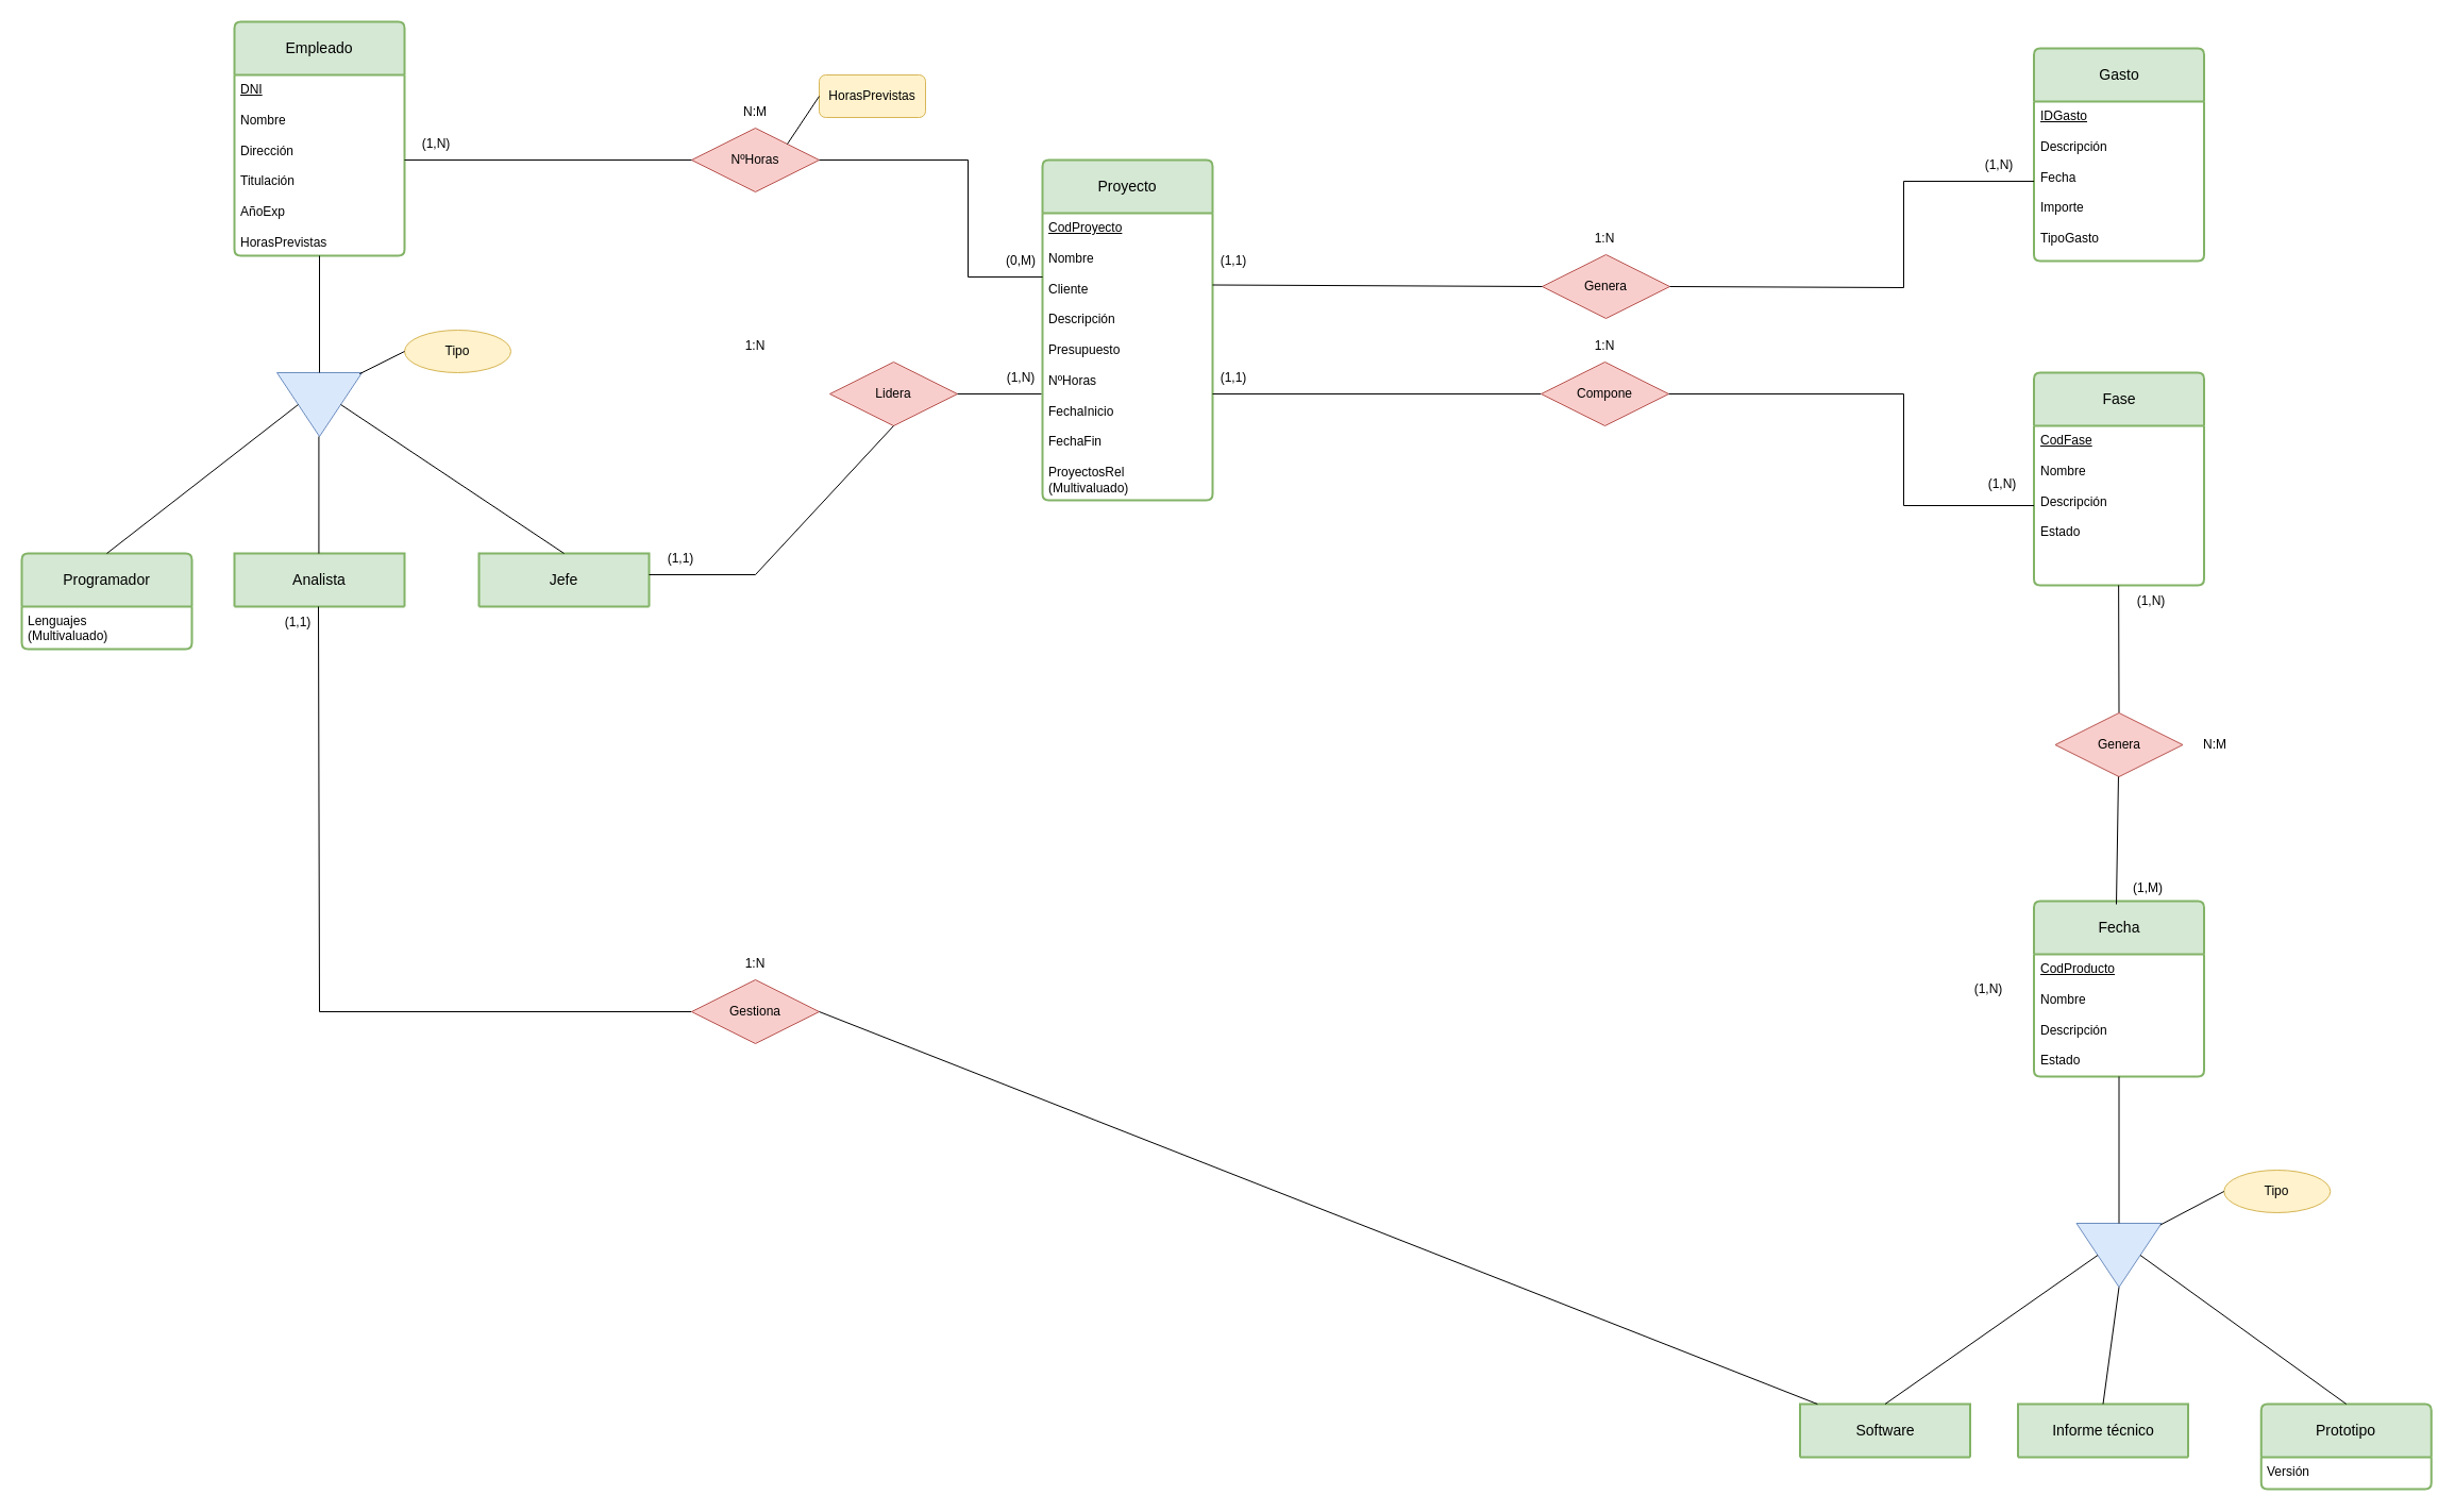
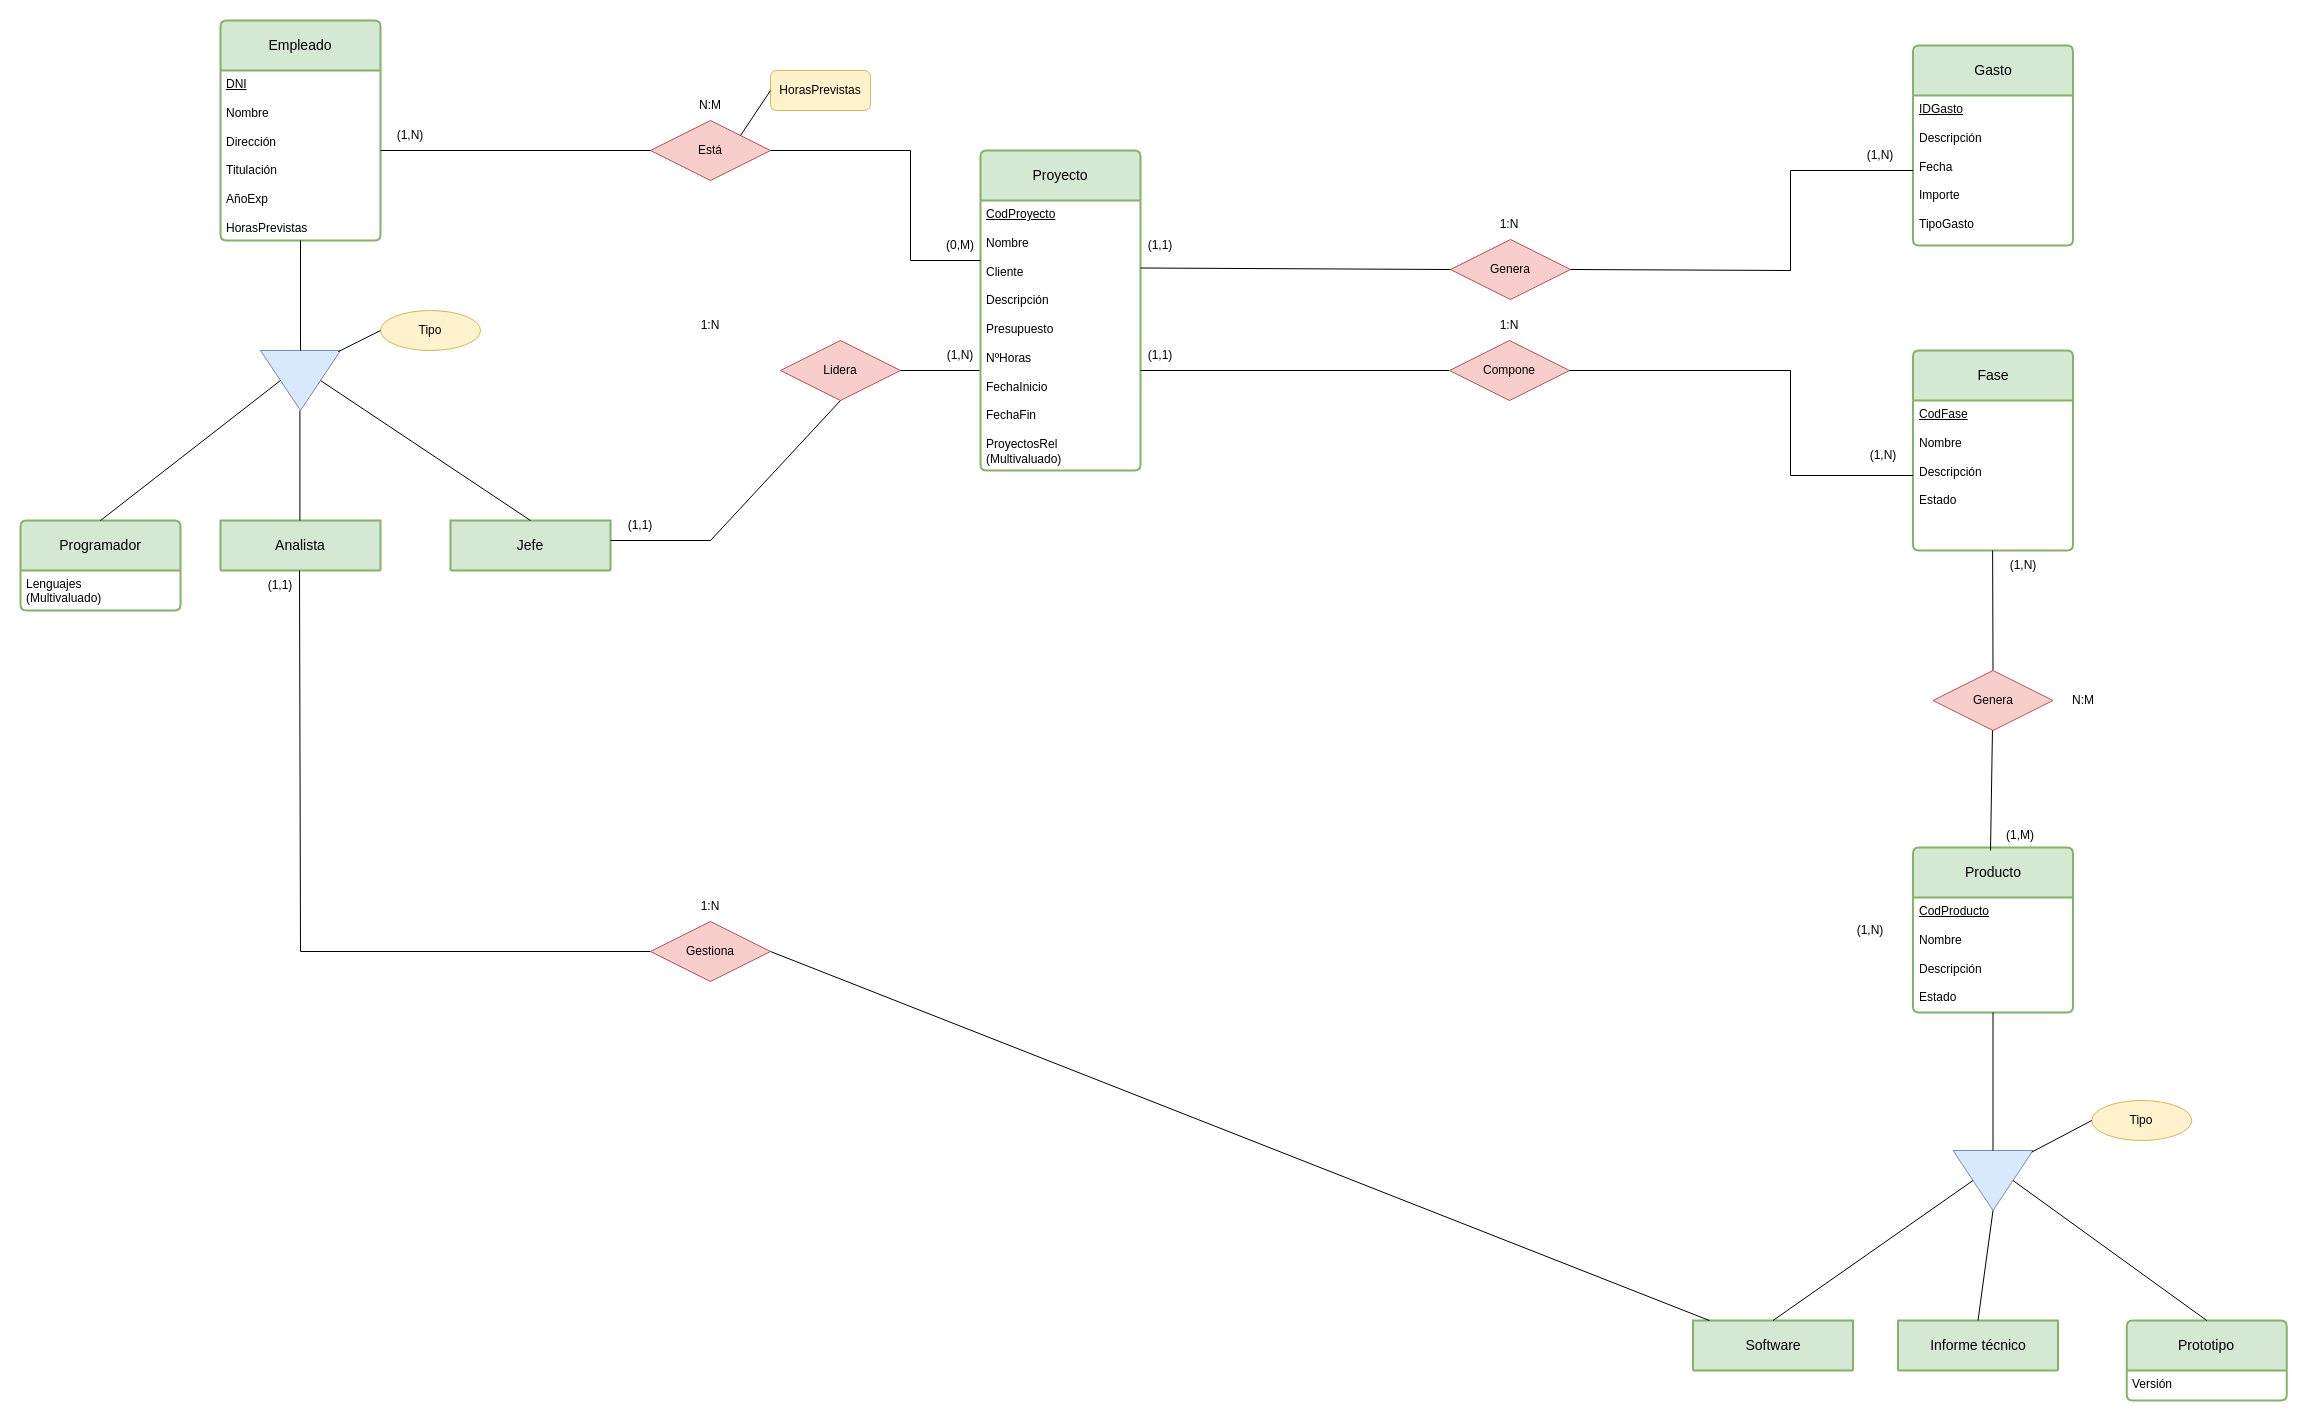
- <mxCell id="25" value="NºHoras" style="shape=rhombus;perimeter=rhombusPerimeter;whiteSpace=wrap;html=1;align=center;fillColor=#f8cecc;strokeColor=#b85450;" parent="1" vertex="1"><mxGeometry x="650" y="120" width="120" height="60" as="geometry" /></mxCell>
+ <mxCell id="25" value="Está" style="shape=rhombus;perimeter=rhombusPerimeter;whiteSpace=wrap;html=1;align=center;fillColor=#f8cecc;strokeColor=#b85450;" parent="1" vertex="1"><mxGeometry x="650" y="120" width="120" height="60" as="geometry" /></mxCell>
- <mxCell id="12" value="Fecha" style="swimlane;childLayout=stackLayout;horizontal=1;startSize=50;horizontalStack=0;rounded=1;fontSize=14;fontStyle=0;strokeWidth=2;resizeParent=0;resizeLast=1;shadow=0;dashed=0;align=center;arcSize=4;whiteSpace=wrap;html=1;fillColor=#d5e8d4;strokeColor=#82b366;" parent="1" vertex="1"><mxGeometry x="1912.5" y="847" width="160" height="165" as="geometry" /></mxCell>
+ <mxCell id="12" value="Producto" style="swimlane;childLayout=stackLayout;horizontal=1;startSize=50;horizontalStack=0;rounded=1;fontSize=14;fontStyle=0;strokeWidth=2;resizeParent=0;resizeLast=1;shadow=0;dashed=0;align=center;arcSize=4;whiteSpace=wrap;html=1;fillColor=#d5e8d4;strokeColor=#82b366;" parent="1" vertex="1"><mxGeometry x="1912.5" y="847" width="160" height="165" as="geometry" /></mxCell>
